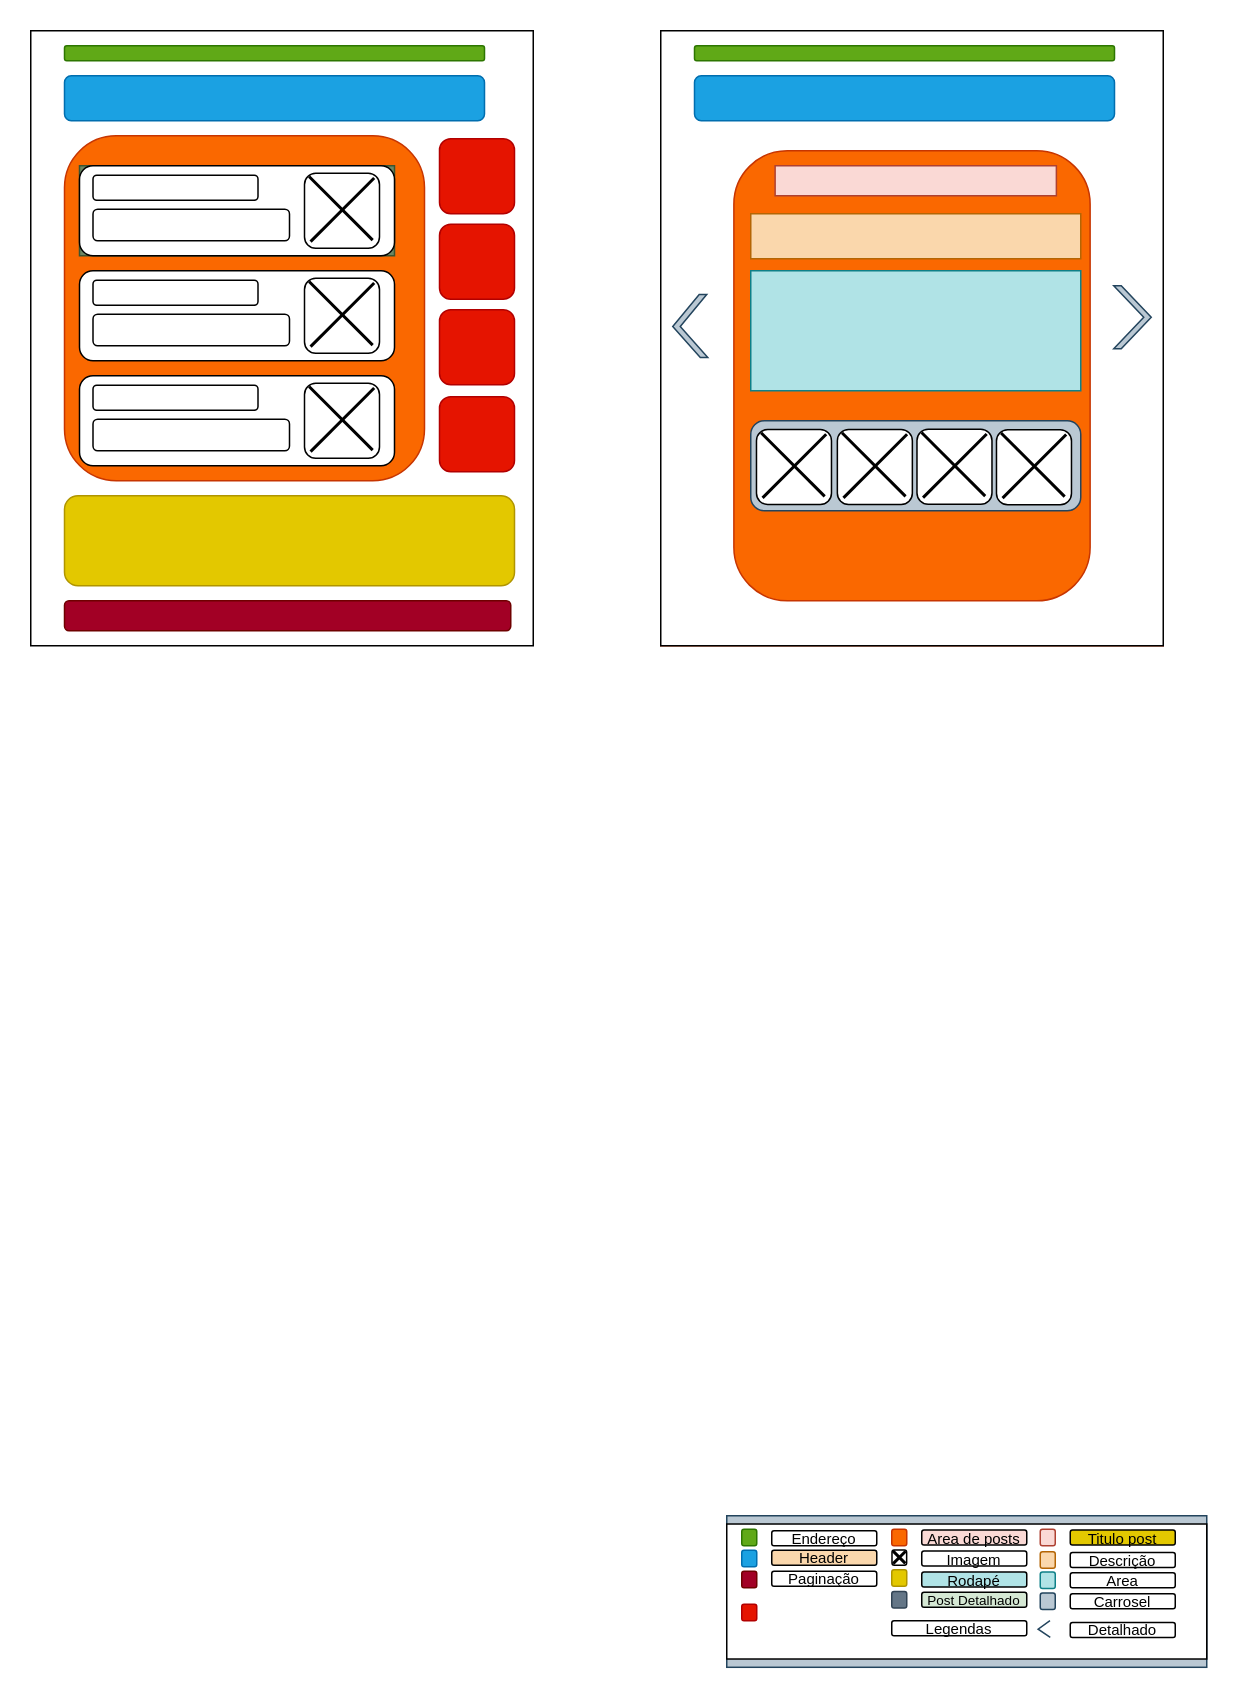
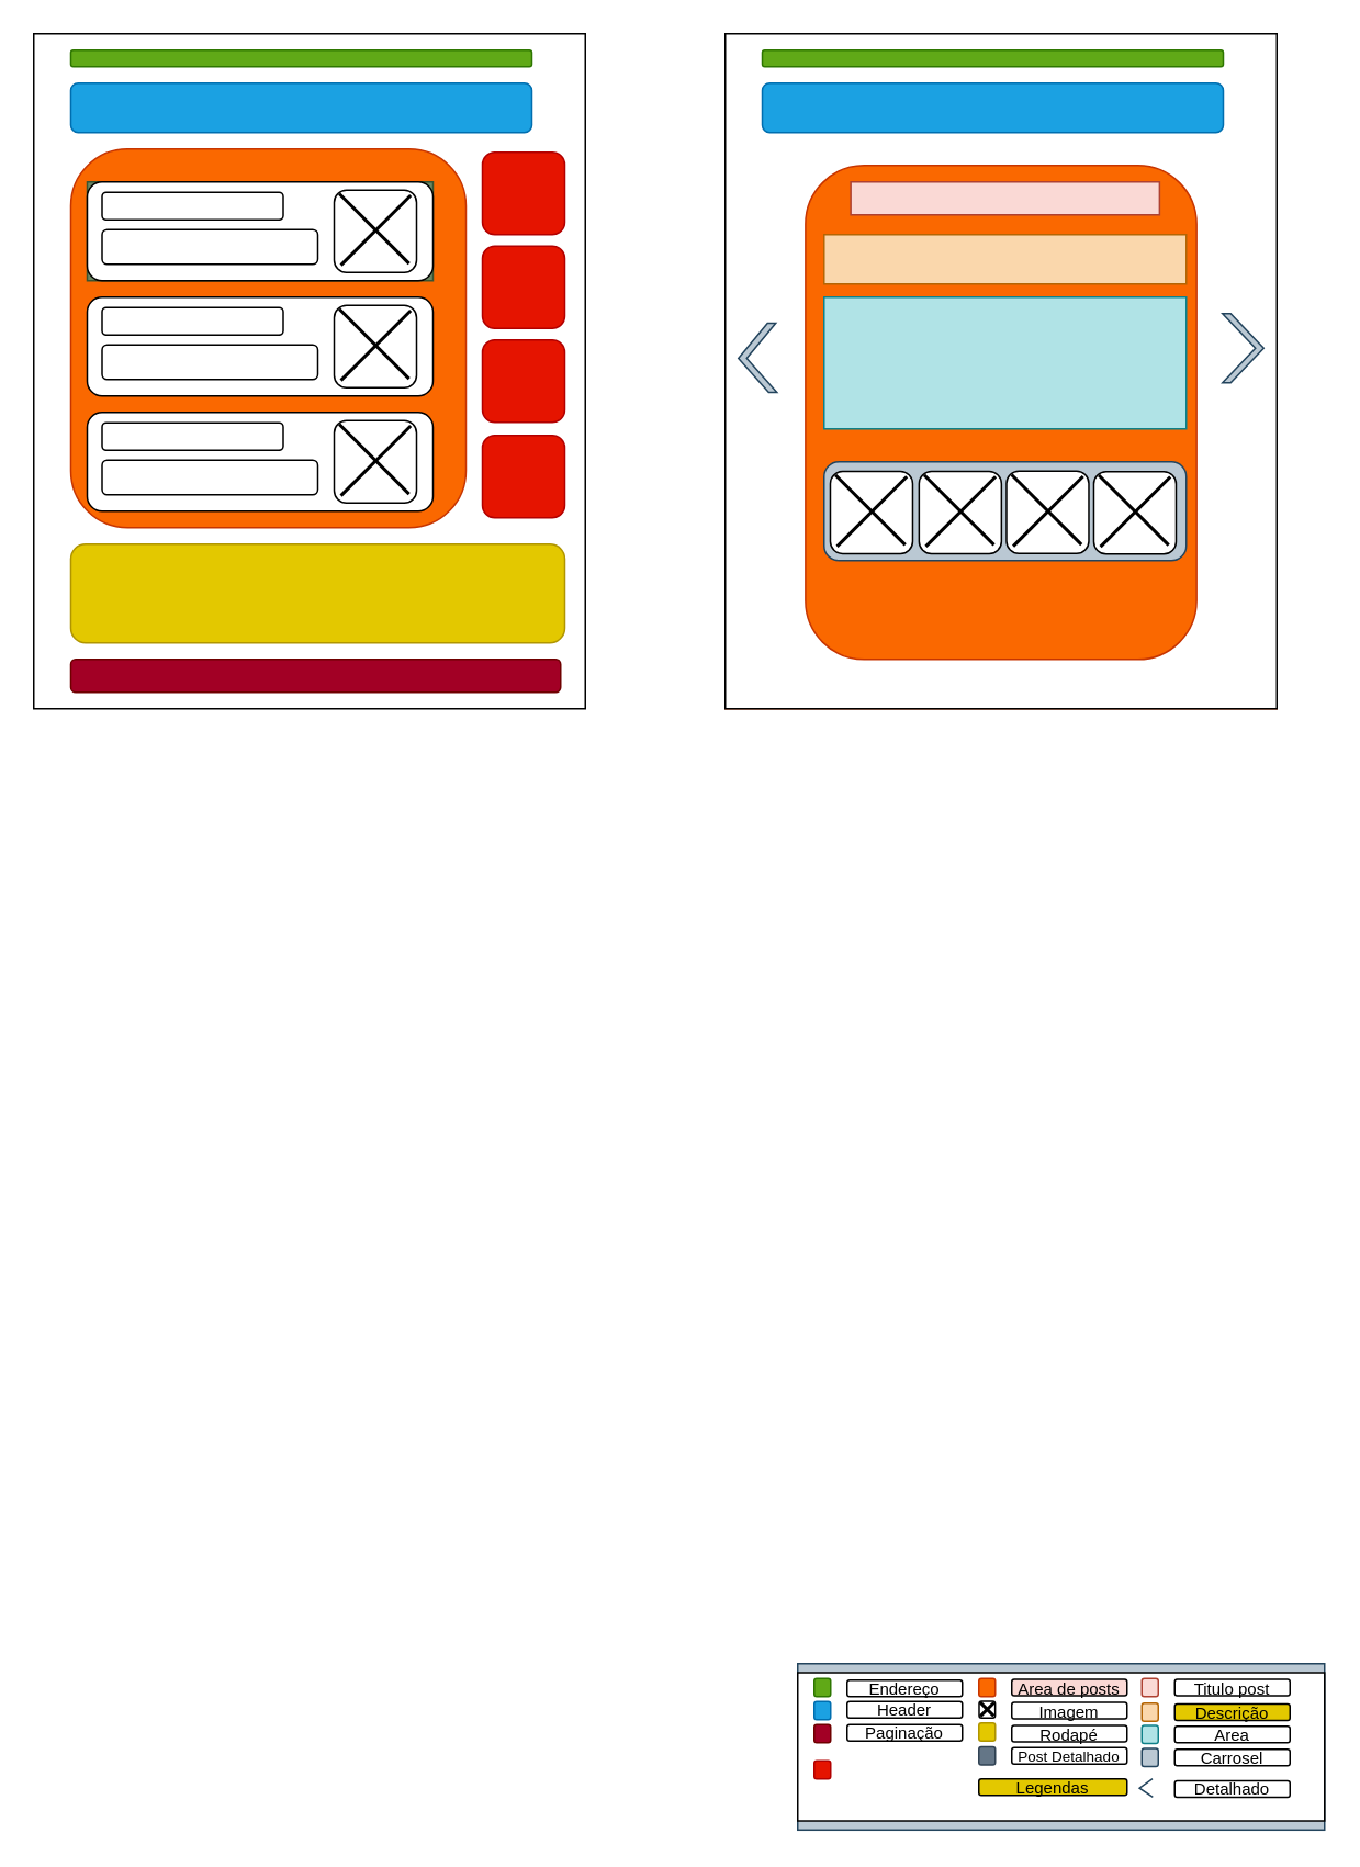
- <mxCell id="62" value="&lt;font style=&quot;font-size: 10px;&quot;&gt;Titulo post&lt;/font&gt;" style="rounded=1;whiteSpace=wrap;html=1;fillColor=#e3c800;" vertex="1" parent="39"><mxGeometry x="229" y="9.5" width="70" height="10" as="geometry" /></mxCell>
+ <mxCell id="62" value="&lt;font style=&quot;font-size: 10px;&quot;&gt;Titulo post&lt;/font&gt;" style="rounded=1;whiteSpace=wrap;html=1;" vertex="1" parent="39"><mxGeometry x="229" y="9.5" width="70" height="10" as="geometry" /></mxCell>
- <mxCell id="47" value="&lt;font style=&quot;font-size: 10px;&quot;&gt;Header&lt;/font&gt;" style="rounded=1;whiteSpace=wrap;html=1;fillColor=#fad7ac;" vertex="1" parent="45"><mxGeometry y="14" width="70" height="10" as="geometry" /></mxCell>
+ <mxCell id="47" value="&lt;font style=&quot;font-size: 10px;&quot;&gt;Header&lt;/font&gt;" style="rounded=1;whiteSpace=wrap;html=1;" vertex="1" parent="45"><mxGeometry y="14" width="70" height="10" as="geometry" /></mxCell>
- <mxCell id="70" value="&lt;span style=&quot;font-size: 10px;&quot;&gt;Descrição&lt;/span&gt;" style="rounded=1;whiteSpace=wrap;html=1;" vertex="1" parent="38"><mxGeometry x="229" y="24.5" width="70" height="10" as="geometry" /></mxCell>
+ <mxCell id="70" value="&lt;span style=&quot;font-size: 10px;&quot;&gt;Descrição&lt;/span&gt;" style="rounded=1;whiteSpace=wrap;html=1;fillColor=#e3c800;" vertex="1" parent="38"><mxGeometry x="229" y="24.5" width="70" height="10" as="geometry" /></mxCell>
- <mxCell id="57" value="&lt;font style=&quot;font-size: 10px;&quot;&gt;Rodapé&lt;br&gt;&lt;/font&gt;" style="rounded=1;whiteSpace=wrap;html=1;fillColor=#b0e3e6;" vertex="1" parent="45"><mxGeometry x="100" y="28.5" width="70" height="10" as="geometry" /></mxCell>
+ <mxCell id="57" value="&lt;font style=&quot;font-size: 10px;&quot;&gt;Rodapé&lt;br&gt;&lt;/font&gt;" style="rounded=1;whiteSpace=wrap;html=1;" vertex="1" parent="45"><mxGeometry x="100" y="28.5" width="70" height="10" as="geometry" /></mxCell>
- <mxCell id="58" value="&lt;font style=&quot;font-size: 9px;&quot;&gt;Post Detalhado&lt;/font&gt;" style="rounded=1;whiteSpace=wrap;html=1;fillColor=#d5e8d4;" vertex="1" parent="45"><mxGeometry x="100" y="42" width="70" height="10" as="geometry" /></mxCell>
+ <mxCell id="58" value="&lt;font style=&quot;font-size: 9px;&quot;&gt;Post Detalhado&lt;/font&gt;" style="rounded=1;whiteSpace=wrap;html=1;" vertex="1" parent="45"><mxGeometry x="100" y="42" width="70" height="10" as="geometry" /></mxCell>
- <mxCell id="60" value="Legendas" style="rounded=1;whiteSpace=wrap;html=1;fontSize=10;" vertex="1" parent="39"><mxGeometry x="110" y="70" width="90" height="10" as="geometry" /></mxCell>
+ <mxCell id="60" value="Legendas" style="rounded=1;whiteSpace=wrap;html=1;fontSize=10;fillColor=#e3c800;" vertex="1" parent="39"><mxGeometry x="110" y="70" width="90" height="10" as="geometry" /></mxCell>
